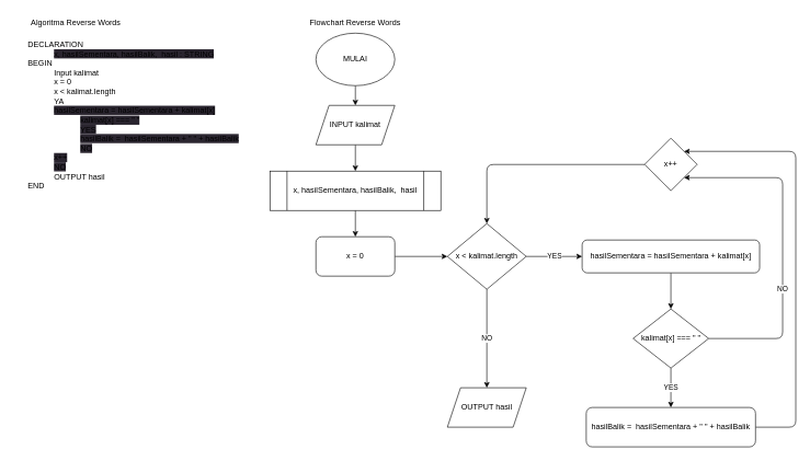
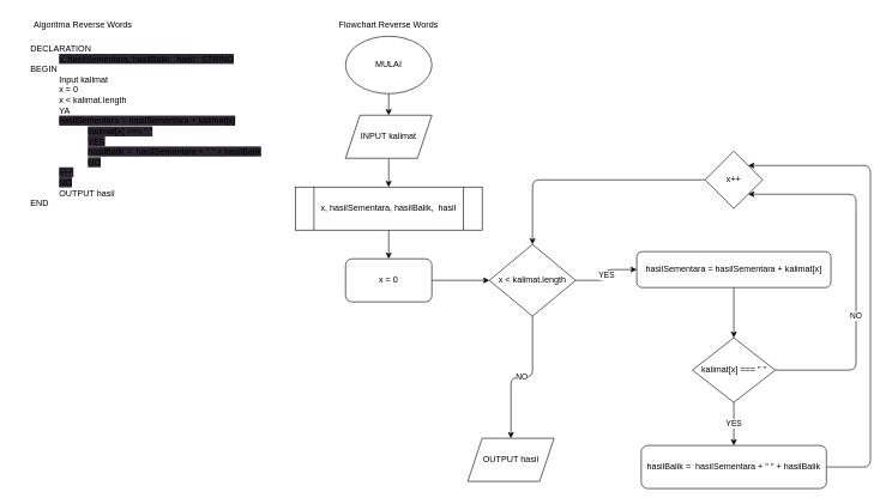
- <mxCell id="17" value="hasilSementara = hasilSementara + kalimat[x]" style="rounded=1;whiteSpace=wrap;html=1;" parent="1" vertex="1"><mxGeometry x="885" y="365" width="270" height="50" as="geometry" /></mxCell>
+ <mxCell id="17" value="hasilSementara = hasilSementara + kalimat[x]" style="rounded=1;whiteSpace=wrap;html=1;" parent="1" vertex="1"><mxGeometry x="885" y="350" width="270" height="50" as="geometry" /></mxCell>
- <mxCell id="20" value="OUTPUT hasil" style="shape=parallelogram;perimeter=parallelogramPerimeter;whiteSpace=wrap;html=1;fixedSize=1;" parent="1" vertex="1"><mxGeometry x="680" y="590" width="120" height="60" as="geometry" /></mxCell>
+ <mxCell id="20" value="OUTPUT hasil" style="shape=parallelogram;perimeter=parallelogramPerimeter;whiteSpace=wrap;html=1;fixedSize=1;" parent="1" vertex="1"><mxGeometry x="650" y="610" width="120" height="60" as="geometry" /></mxCell>
